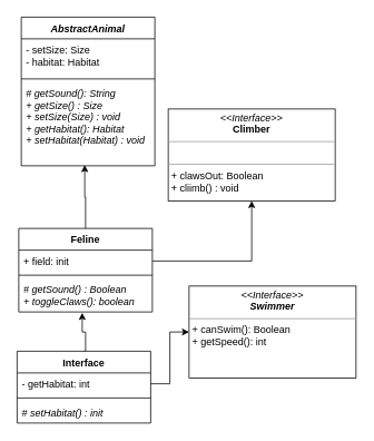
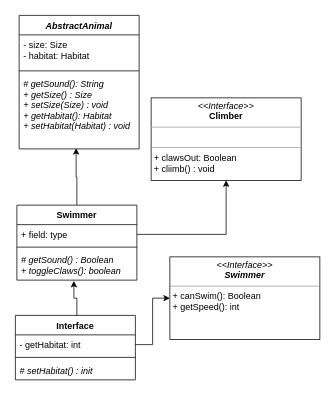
- <mxCell id="6" value="- setSize: Size&#10;- habitat: Habitat" style="text;strokeColor=none;fillColor=none;align=left;verticalAlign=top;spacingLeft=4;spacingRight=4;overflow=hidden;rotatable=0;points=[[0,0.5],[1,0.5]];portConstraint=eastwest;" vertex="1" parent="5"><mxGeometry y="26" width="160" height="44" as="geometry" /></mxCell>
+ <mxCell id="6" value="- size: Size&#10;- habitat: Habitat" style="text;strokeColor=none;fillColor=none;align=left;verticalAlign=top;spacingLeft=4;spacingRight=4;overflow=hidden;rotatable=0;points=[[0,0.5],[1,0.5]];portConstraint=eastwest;" vertex="1" parent="5"><mxGeometry y="26" width="160" height="44" as="geometry" /></mxCell>
- <mxCell id="9" value="Feline" style="swimlane;fontStyle=1;align=center;verticalAlign=top;childLayout=stackLayout;horizontal=1;startSize=26;horizontalStack=0;resizeParent=1;resizeParentMax=0;resizeLast=0;collapsible=1;marginBottom=0;" vertex="1" parent="1"><mxGeometry x="22" y="273" width="160" height="100" as="geometry" /></mxCell>
+ <mxCell id="9" value="Swimmer" style="swimlane;fontStyle=1;align=center;verticalAlign=top;childLayout=stackLayout;horizontal=1;startSize=26;horizontalStack=0;resizeParent=1;resizeParentMax=0;resizeLast=0;collapsible=1;marginBottom=0;" vertex="1" parent="1"><mxGeometry x="22" y="273" width="160" height="100" as="geometry" /></mxCell>
- <mxCell id="10" value="+ field: init" style="text;strokeColor=none;fillColor=none;align=left;verticalAlign=top;spacingLeft=4;spacingRight=4;overflow=hidden;rotatable=0;points=[[0,0.5],[1,0.5]];portConstraint=eastwest;" vertex="1" parent="9"><mxGeometry y="26" width="160" height="26" as="geometry" /></mxCell>
+ <mxCell id="10" value="+ field: type" style="text;strokeColor=none;fillColor=none;align=left;verticalAlign=top;spacingLeft=4;spacingRight=4;overflow=hidden;rotatable=0;points=[[0,0.5],[1,0.5]];portConstraint=eastwest;" vertex="1" parent="9"><mxGeometry y="26" width="160" height="26" as="geometry" /></mxCell>
